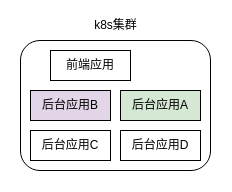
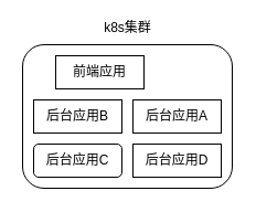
- <mxCell id="5" value="后台应用B" style="rounded=0;whiteSpace=wrap;html=1;fillColor=#e1d5e7;" vertex="1" parent="1"><mxGeometry x="30" y="90" width="80" height="30" as="geometry" /></mxCell>
+ <mxCell id="5" value="后台应用B" style="rounded=0;whiteSpace=wrap;html=1;" vertex="1" parent="1"><mxGeometry x="30" y="90" width="80" height="30" as="geometry" /></mxCell>
- <mxCell id="4" value="后台应用A" style="rounded=0;whiteSpace=wrap;html=1;fillColor=#d5e8d4;" vertex="1" parent="1"><mxGeometry x="120" y="90" width="80" height="30" as="geometry" /></mxCell>
+ <mxCell id="4" value="后台应用A" style="rounded=0;whiteSpace=wrap;html=1;" vertex="1" parent="1"><mxGeometry x="120" y="90" width="80" height="30" as="geometry" /></mxCell>
- <mxCell id="6" value="后台应用C" style="rounded=0;whiteSpace=wrap;html=1;" vertex="1" parent="1"><mxGeometry x="30" y="130" width="80" height="30" as="geometry" /></mxCell>
+ <mxCell id="6" value="后台应用C" style="whiteSpace=wrap;html=1;rounded=1;" vertex="1" parent="1"><mxGeometry x="30" y="130" width="80" height="30" as="geometry" /></mxCell>
